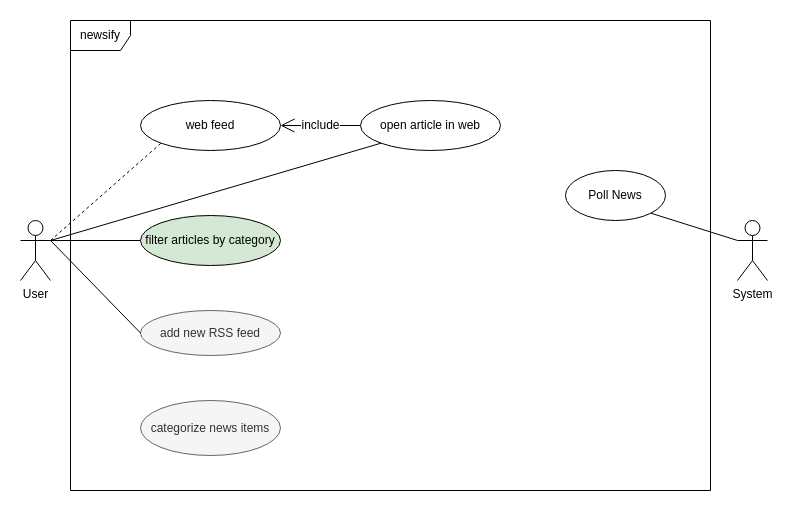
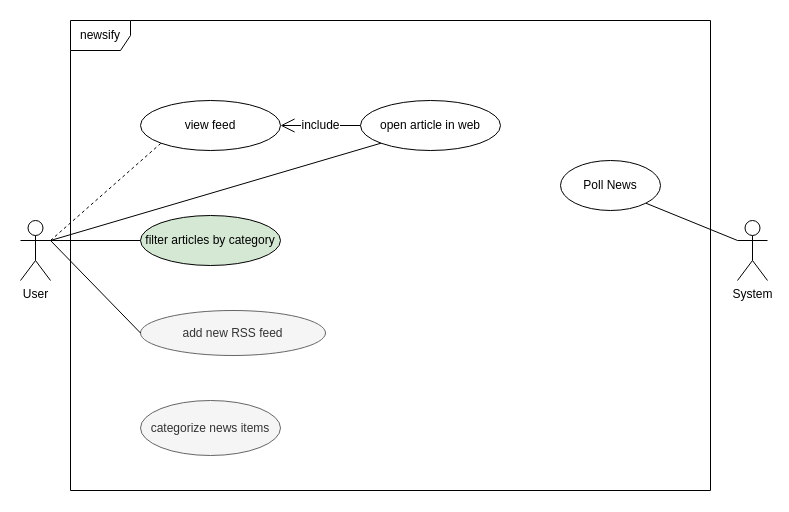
- <mxCell id="7" value="web feed" style="ellipse;whiteSpace=wrap;html=1;" vertex="1" parent="1"><mxGeometry x="140" y="100" width="140" height="50" as="geometry" /></mxCell>
+ <mxCell id="7" value="view feed" style="ellipse;whiteSpace=wrap;html=1;" vertex="1" parent="1"><mxGeometry x="140" y="100" width="140" height="50" as="geometry" /></mxCell>
- <mxCell id="5" value="Poll News" style="ellipse;whiteSpace=wrap;html=1;" vertex="1" parent="1"><mxGeometry x="565" y="170" width="100" height="50" as="geometry" /></mxCell>
+ <mxCell id="5" value="Poll News" style="ellipse;whiteSpace=wrap;html=1;" vertex="1" parent="1"><mxGeometry x="560" y="160" width="100" height="50" as="geometry" /></mxCell>
- <mxCell id="14" value="add new RSS feed" style="ellipse;whiteSpace=wrap;html=1;fontSize=12;fillColor=#f5f5f5;fontColor=#333333;strokeColor=#666666;" vertex="1" parent="1"><mxGeometry x="140" y="310" width="140" height="45" as="geometry" /></mxCell>
+ <mxCell id="14" value="add new RSS feed" style="ellipse;whiteSpace=wrap;html=1;fontSize=12;fillColor=#f5f5f5;fontColor=#333333;strokeColor=#666666;" vertex="1" parent="1"><mxGeometry x="140" y="310" width="185" height="45" as="geometry" /></mxCell>
